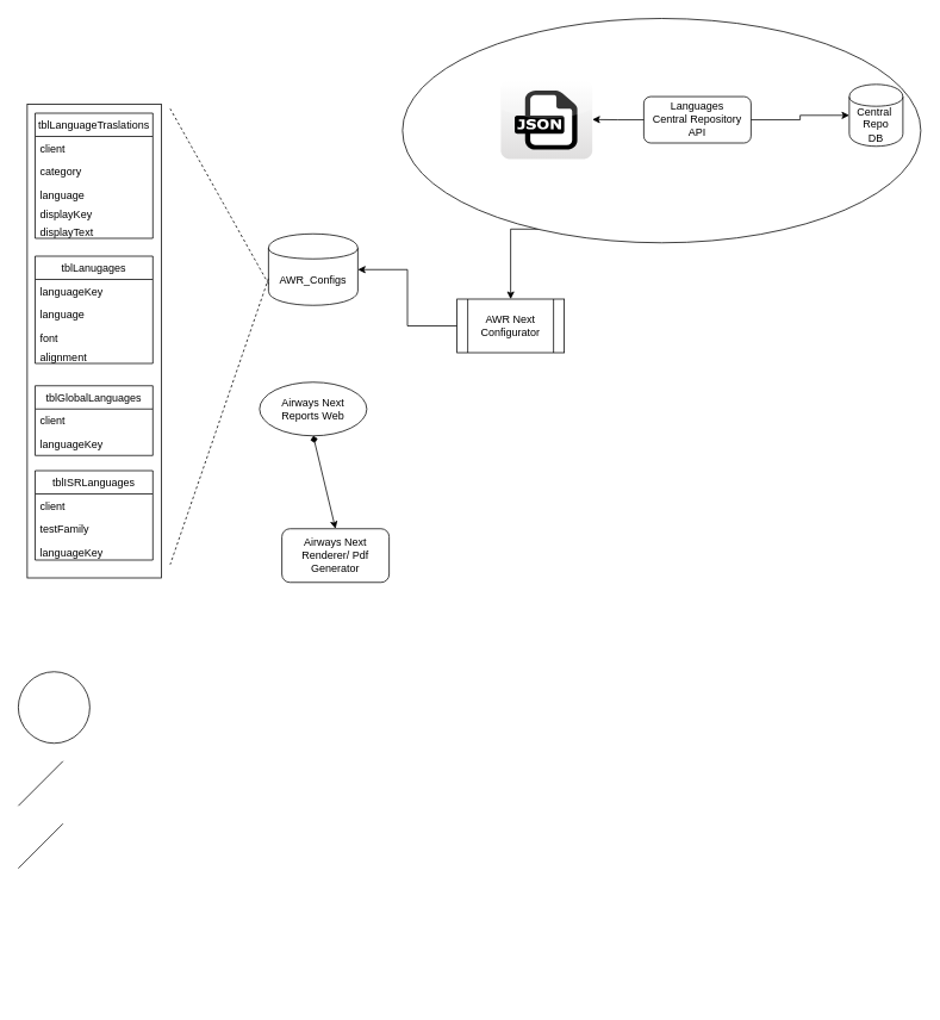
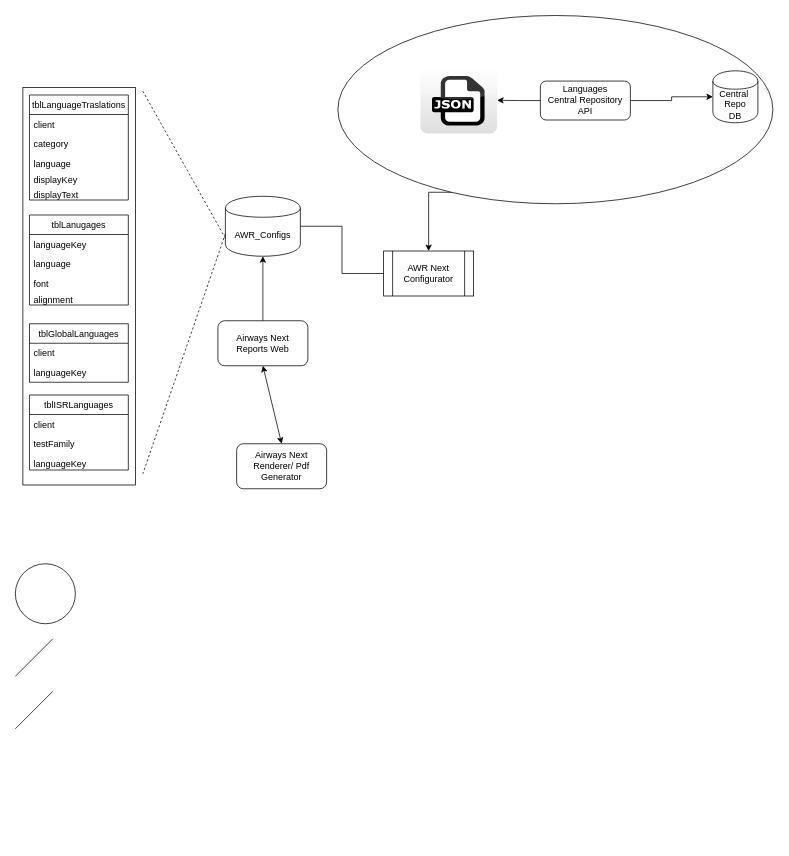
- <mxCell id="31" style="edgeStyle=orthogonalEdgeStyle;rounded=0;orthogonalLoop=1;jettySize=auto;html=1;entryX=1;entryY=0.5;entryDx=0;entryDy=0;" parent="1" source="32" target="4" edge="1"><mxGeometry relative="1" as="geometry" /></mxCell>
+ <mxCell id="31" style="edgeStyle=orthogonalEdgeStyle;rounded=0;orthogonalLoop=1;jettySize=auto;html=1;entryX=1;entryY=0.5;entryDx=0;entryDy=0;endArrow=none;" parent="1" source="32" target="4" edge="1"><mxGeometry relative="1" as="geometry" /></mxCell>
+ <mxCell id="2" value="" style="edgeStyle=orthogonalEdgeStyle;rounded=0;orthogonalLoop=1;jettySize=auto;html=1;" parent="1" source="3" target="4" edge="1"><mxGeometry relative="1" as="geometry" /></mxCell>
- <mxCell id="3" value="Airways Next&lt;br&gt;Reports Web&lt;br&gt;" style="ellipse;whiteSpace=wrap;html=1;" parent="1" vertex="1"><mxGeometry x="290" y="427" width="120" height="60" as="geometry" /></mxCell>
+ <mxCell id="3" value="Airways Next&lt;br&gt;Reports Web&lt;br&gt;" style="rounded=1;whiteSpace=wrap;html=1;" parent="1" vertex="1"><mxGeometry x="290" y="427" width="120" height="60" as="geometry" /></mxCell>
- <mxCell id="34" value="" style="endArrow=diamond;startArrow=classic;html=1;entryX=0.5;entryY=1;entryDx=0;entryDy=0;exitX=0.5;exitY=0;exitDx=0;exitDy=0;" parent="1" source="33" target="3" edge="1"><mxGeometry width="50" height="50" relative="1" as="geometry"><mxPoint x="330" y="551" as="sourcePoint" /><mxPoint x="380" y="501" as="targetPoint" /></mxGeometry></mxCell>
+ <mxCell id="34" value="" style="endArrow=classic;startArrow=classic;html=1;entryX=0.5;entryY=1;entryDx=0;entryDy=0;exitX=0.5;exitY=0;exitDx=0;exitDy=0;" parent="1" source="33" target="3" edge="1"><mxGeometry width="50" height="50" relative="1" as="geometry"><mxPoint x="330" y="551" as="sourcePoint" /><mxPoint x="380" y="501" as="targetPoint" /></mxGeometry></mxCell>
